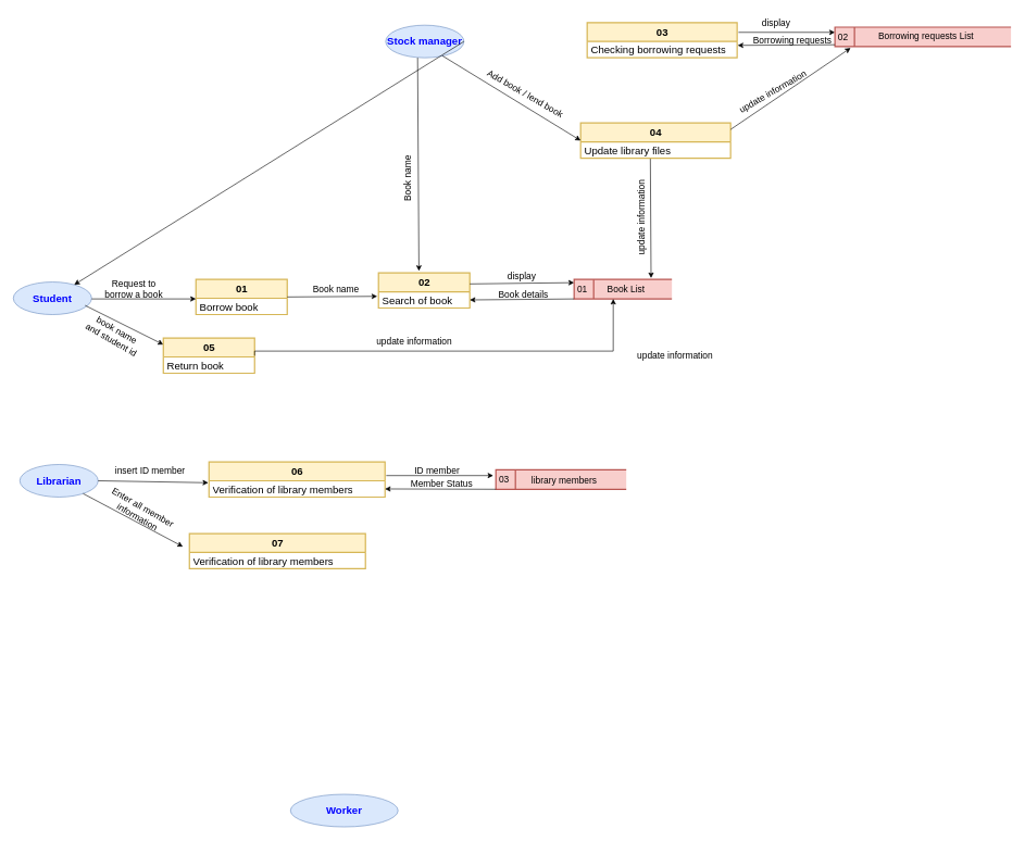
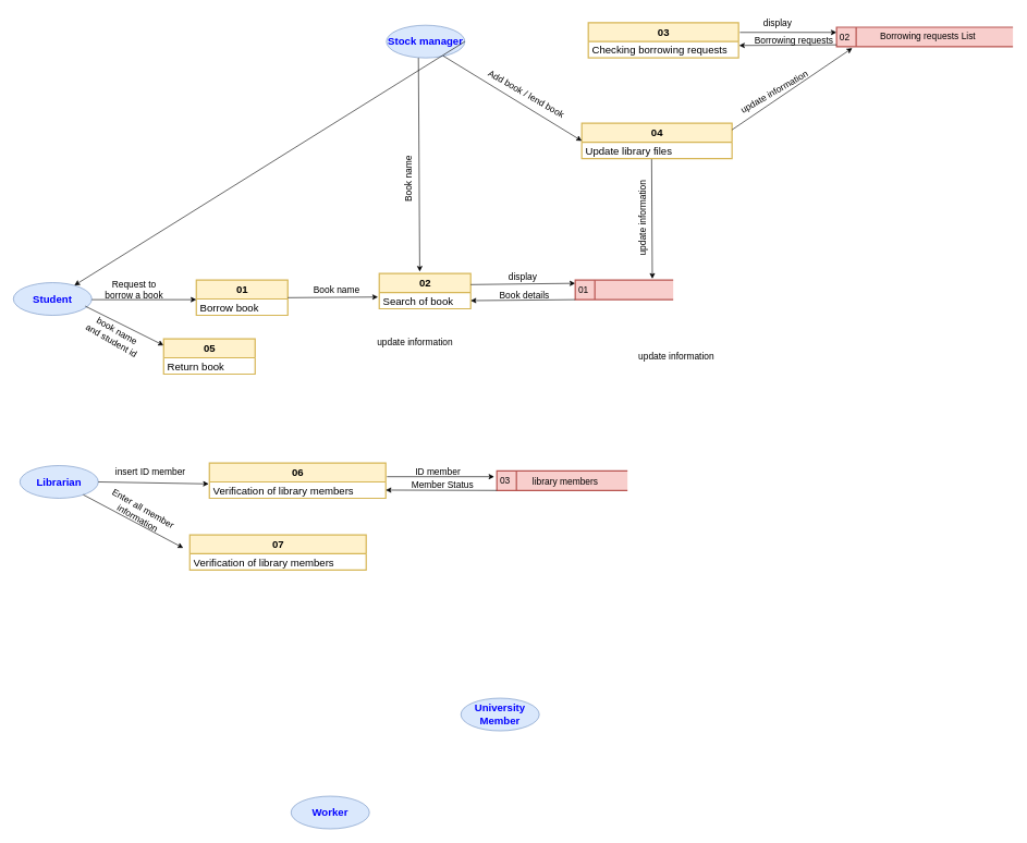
- <mxCell id="22" value="Book List" style="text;html=1;strokeColor=none;fillColor=none;align=center;verticalAlign=middle;whiteSpace=wrap;rounded=0;strokeWidth=2;fontSize=14;fontColor=#000000;" vertex="1" parent="1"><mxGeometry x="930" y="428" width="60" height="30" as="geometry" /></mxCell>
- <mxCell id="44" value="" style="endArrow=classic;html=1;rounded=0;fontSize=14;fontColor=#000000;entryX=0.167;entryY=1;entryDx=0;entryDy=0;entryPerimeter=0;exitX=1;exitY=0.5;exitDx=0;exitDy=0;edgeStyle=orthogonalEdgeStyle;" edge="1" parent="1" source="12" target="22"><mxGeometry width="50" height="50" relative="1" as="geometry"><mxPoint x="400" y="578" as="sourcePoint" /><mxPoint x="940" y="468" as="targetPoint" /><Array as="points"><mxPoint x="390" y="538" /><mxPoint x="940" y="538" /></Array></mxGeometry></mxCell>
+ <mxCell id="4" value="&lt;b&gt;&lt;font style=&quot;font-size: 16px;&quot; color=&quot;#0000FF&quot;&gt;University Member&lt;/font&gt;&lt;/b&gt;" style="ellipse;whiteSpace=wrap;html=1;fillColor=#dae8fc;strokeColor=#6c8ebf;" vertex="1" parent="1"><mxGeometry x="705" y="1068" width="120" height="50" as="geometry" /></mxCell>
- <mxCell id="6" value="&lt;b&gt;&lt;font style=&quot;font-size: 16px;&quot; color=&quot;#0000FF&quot;&gt;Worker&lt;br&gt;&lt;/font&gt;&lt;/b&gt;" style="ellipse;whiteSpace=wrap;html=1;fillColor=#dae8fc;strokeColor=#6c8ebf;" vertex="1" parent="1"><mxGeometry x="445" y="1218" width="165" height="50" as="geometry" /></mxCell>
+ <mxCell id="6" value="&lt;b&gt;&lt;font style=&quot;font-size: 16px;&quot; color=&quot;#0000FF&quot;&gt;Worker&lt;br&gt;&lt;/font&gt;&lt;/b&gt;" style="ellipse;whiteSpace=wrap;html=1;fillColor=#dae8fc;strokeColor=#6c8ebf;" vertex="1" parent="1"><mxGeometry x="445" y="1218" width="120" height="50" as="geometry" /></mxCell>
